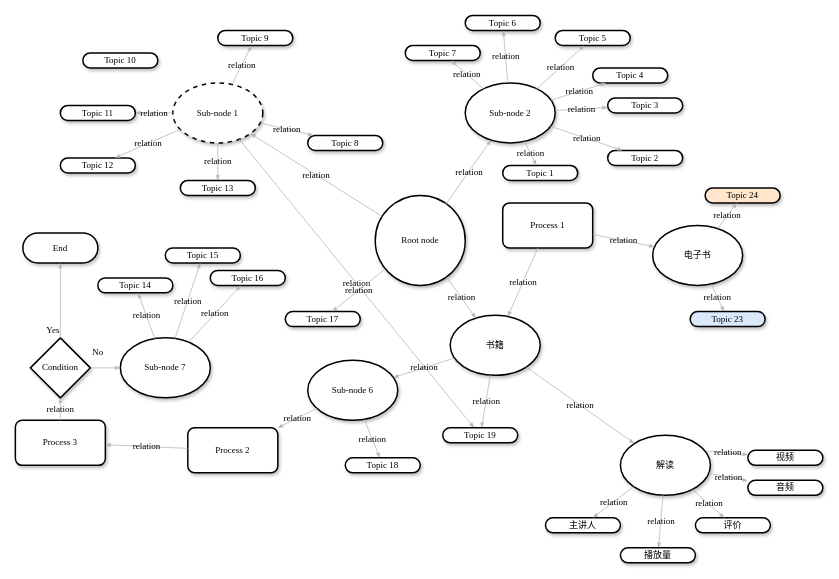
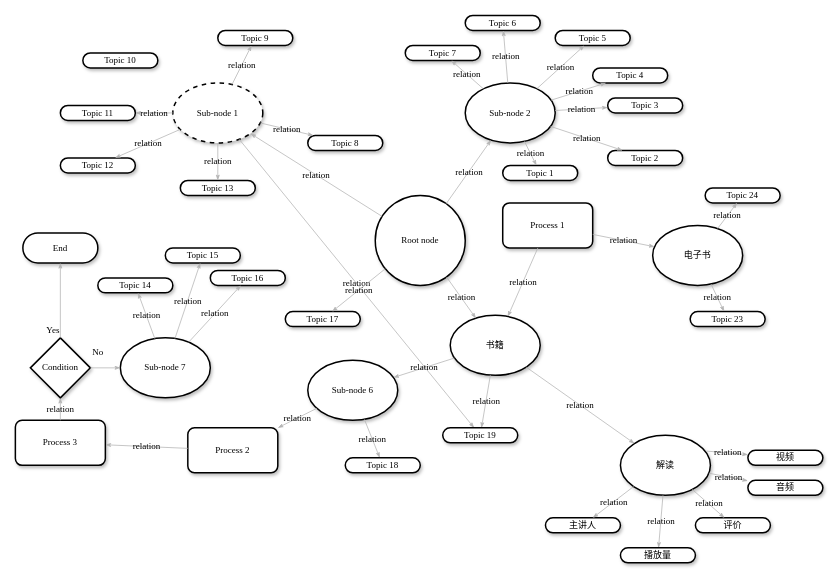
- <mxCell id="51" value="&lt;span&gt;Topic 24&lt;/span&gt;" style="whiteSpace=wrap;html=1;rounded=1;shadow=1;comic=0;labelBackgroundColor=none;strokeWidth=2;fontFamily=Verdana;fontSize=12;align=center;arcSize=50;fillColor=#ffe6cc;" vertex="1" parent="1"><mxGeometry x="940" y="250" width="100" height="20" as="geometry" /></mxCell>
+ <mxCell id="51" value="&lt;span&gt;Topic 24&lt;/span&gt;" style="whiteSpace=wrap;html=1;rounded=1;shadow=1;comic=0;labelBackgroundColor=none;strokeWidth=2;fontFamily=Verdana;fontSize=12;align=center;arcSize=50;" vertex="1" parent="1"><mxGeometry x="940" y="250" width="100" height="20" as="geometry" /></mxCell>
- <mxCell id="52" value="&lt;span&gt;Topic 23&lt;/span&gt;" style="whiteSpace=wrap;html=1;rounded=1;shadow=1;comic=0;labelBackgroundColor=none;strokeWidth=2;fontFamily=Verdana;fontSize=12;align=center;arcSize=50;fillColor=#dae8fc;" vertex="1" parent="1"><mxGeometry x="920" y="415" width="100" height="20" as="geometry" /></mxCell>
+ <mxCell id="52" value="&lt;span&gt;Topic 23&lt;/span&gt;" style="whiteSpace=wrap;html=1;rounded=1;shadow=1;comic=0;labelBackgroundColor=none;strokeWidth=2;fontFamily=Verdana;fontSize=12;align=center;arcSize=50;" vertex="1" parent="1"><mxGeometry x="920" y="415" width="100" height="20" as="geometry" /></mxCell>
